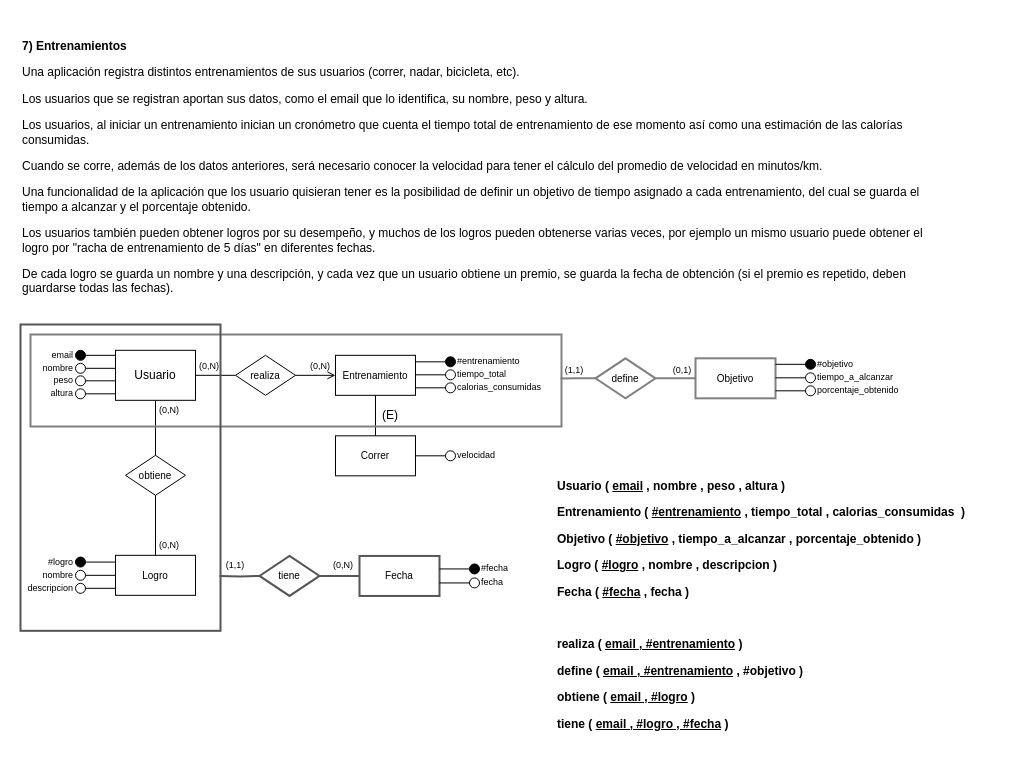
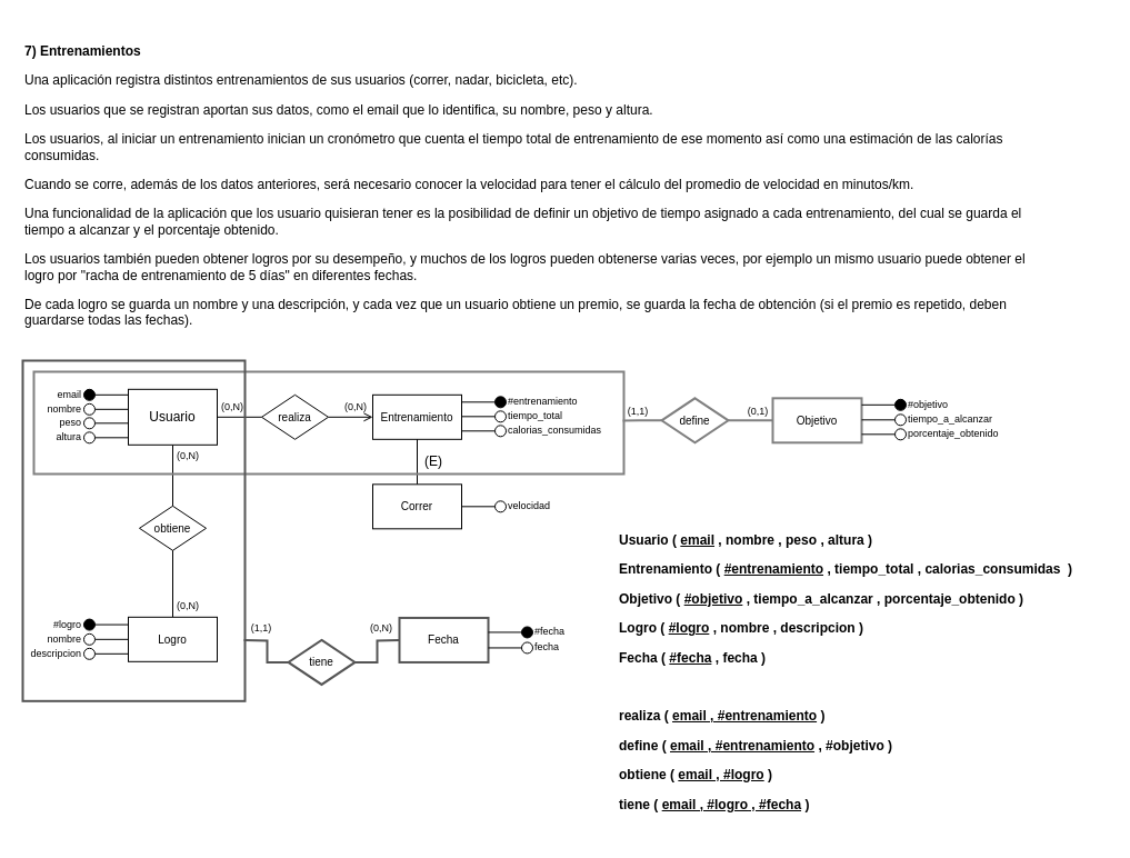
- <mxCell id="61" value="tiene" style="rhombus;whiteSpace=wrap;html=1;align=center;fontSize=10;strokeWidth=2;strokeColor=light-dark(#555555, #7f7f7f);" parent="1" vertex="1"><mxGeometry x="259" y="555.45" width="60" height="40" as="geometry" /></mxCell>
+ <mxCell id="61" value="tiene" style="rhombus;whiteSpace=wrap;html=1;align=center;fontSize=10;strokeWidth=2;strokeColor=light-dark(#555555, #7f7f7f);" parent="1" vertex="1"><mxGeometry x="259" y="575.45" width="60" height="40" as="geometry" /></mxCell>
